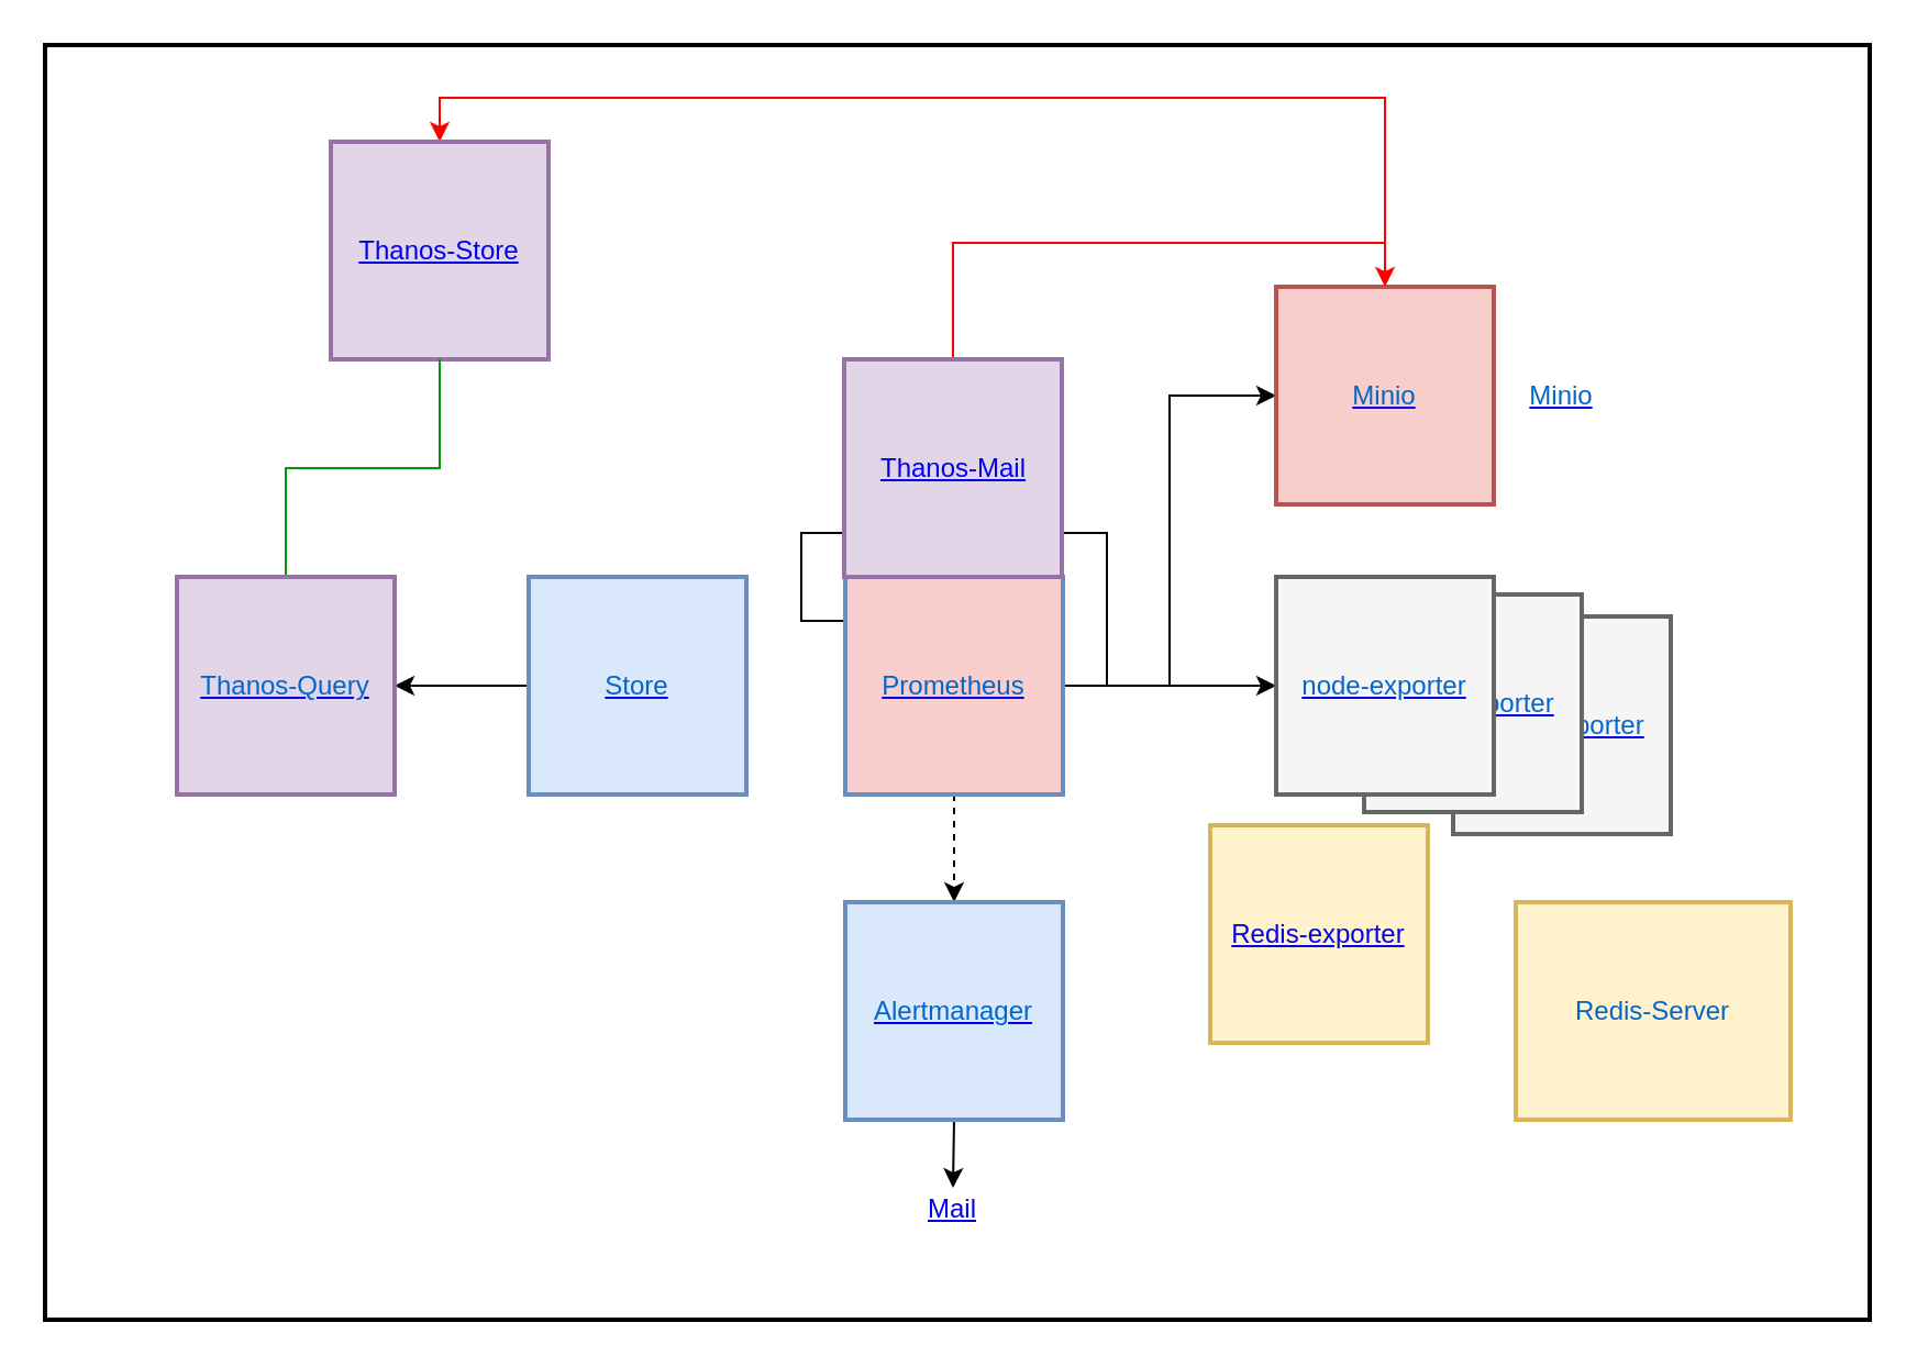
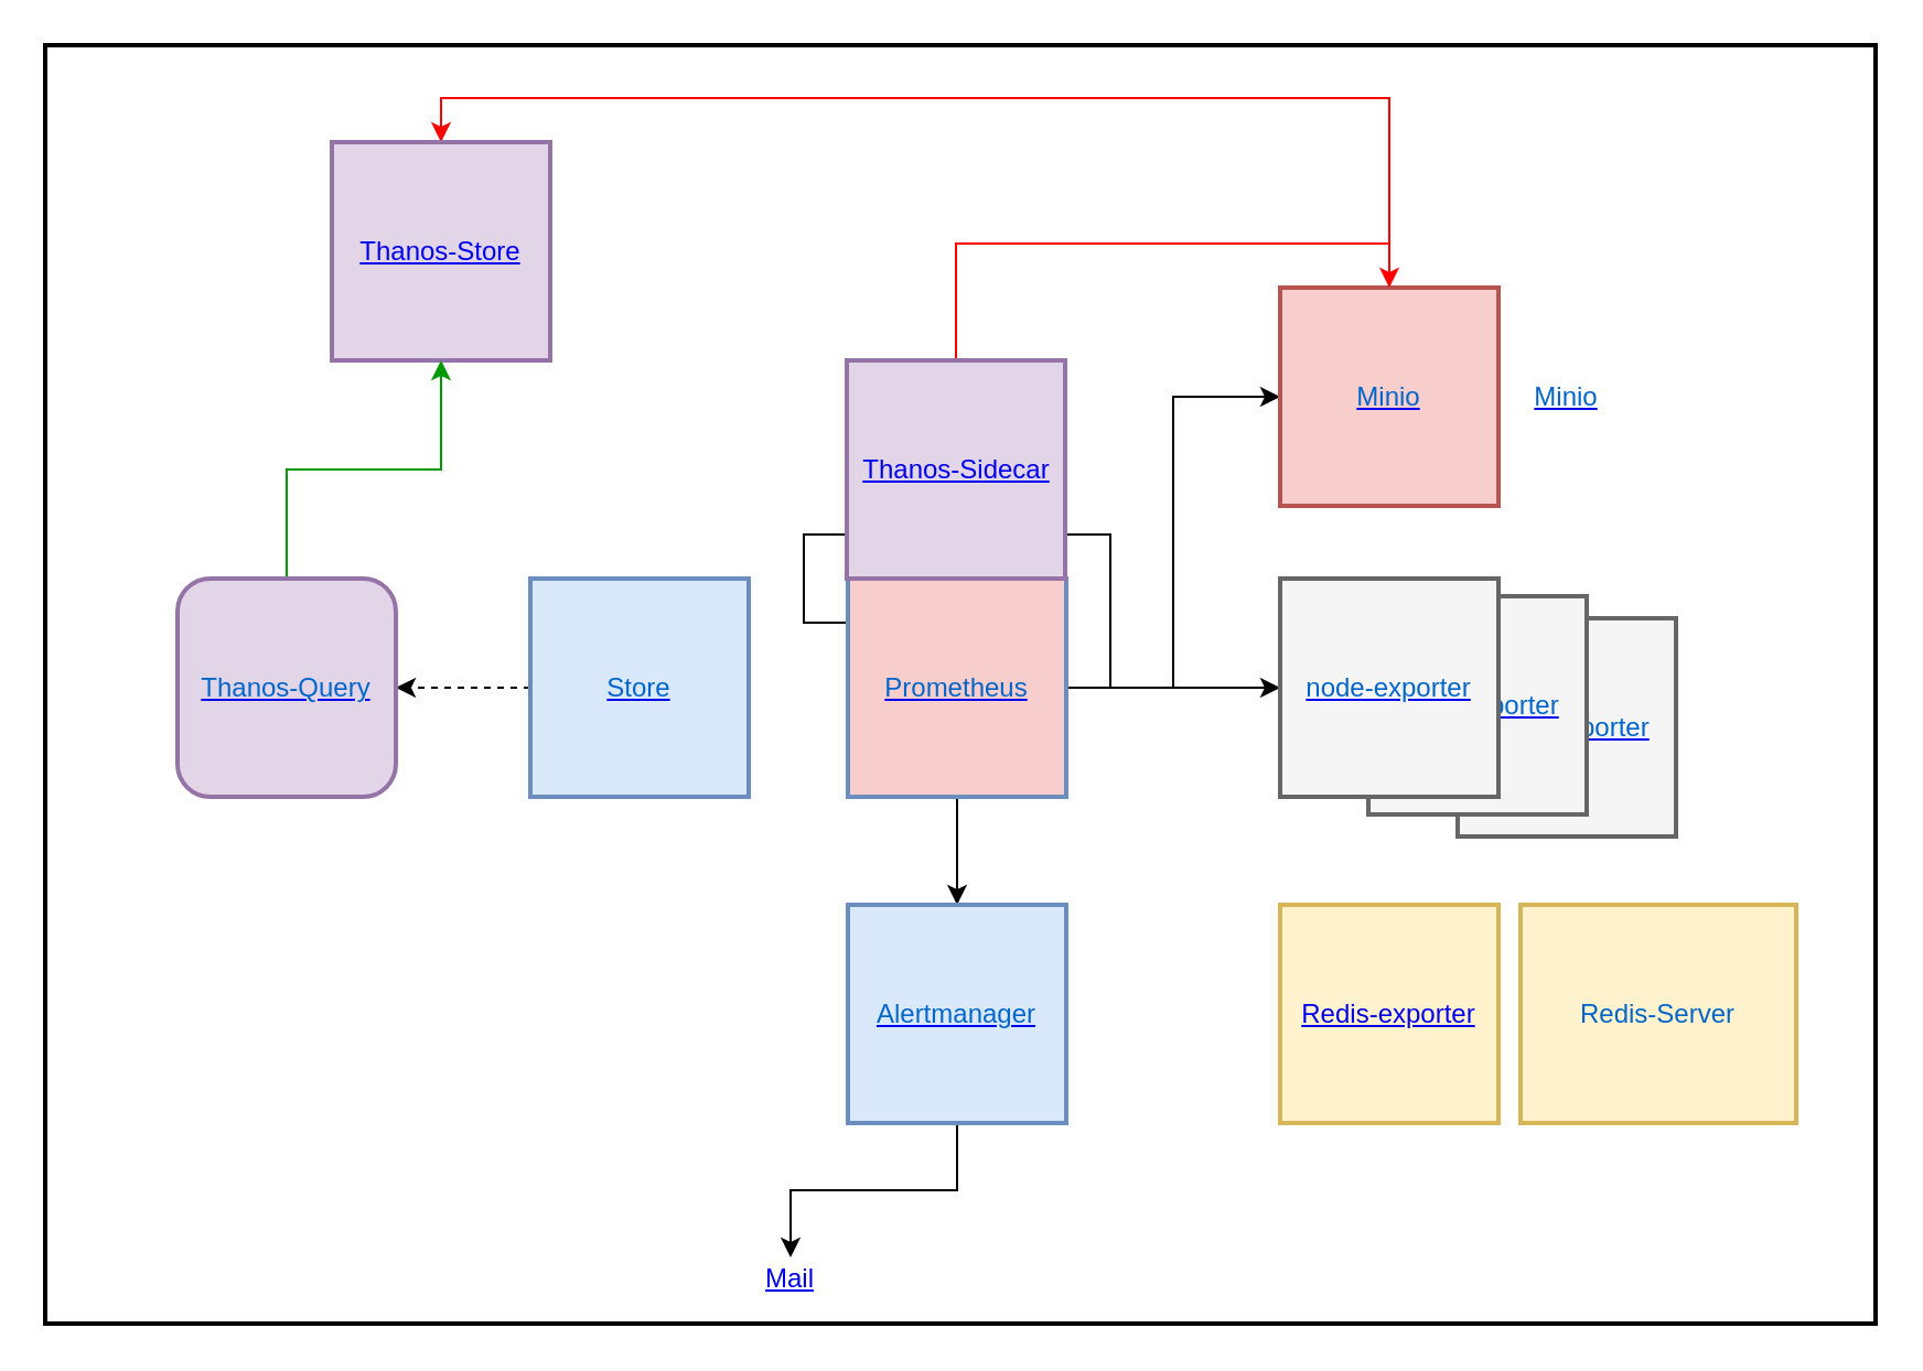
- <mxCell id="24" style="edgeStyle=orthogonalEdgeStyle;rounded=0;orthogonalLoop=1;jettySize=auto;html=1;exitX=0.5;exitY=0;exitDx=0;exitDy=0;entryX=0.5;entryY=1;entryDx=0;entryDy=0;strokeColor=#009900;fontColor=#0066CC;endArrow=none;" edge="1" parent="1" source="25" target="23"><mxGeometry relative="1" as="geometry" /></mxCell>
+ <mxCell id="24" style="edgeStyle=orthogonalEdgeStyle;rounded=0;orthogonalLoop=1;jettySize=auto;html=1;exitX=0.5;exitY=0;exitDx=0;exitDy=0;entryX=0.5;entryY=1;entryDx=0;entryDy=0;strokeColor=#009900;fontColor=#0066CC;" edge="1" parent="1" source="25" target="23"><mxGeometry relative="1" as="geometry" /></mxCell>
- <mxCell id="22" value="&lt;font color=&quot;#0066cc&quot;&gt;&lt;a href=&quot;http://localhost:10902/metrics&quot;&gt;Thanos-Mail&lt;/a&gt;&lt;/font&gt;" style="whiteSpace=wrap;html=1;aspect=fixed;strokeWidth=2;fillColor=#e1d5e7;strokeColor=#9673a6;" vertex="1" parent="1"><mxGeometry x="383.5" y="163" width="99" height="99" as="geometry" /></mxCell>
+ <mxCell id="22" value="&lt;font color=&quot;#0066cc&quot;&gt;&lt;a href=&quot;http://localhost:10902/metrics&quot;&gt;Thanos-Sidecar&lt;/a&gt;&lt;/font&gt;" style="whiteSpace=wrap;html=1;aspect=fixed;strokeWidth=2;fillColor=#e1d5e7;strokeColor=#9673a6;" vertex="1" parent="1"><mxGeometry x="383.5" y="163" width="99" height="99" as="geometry" /></mxCell>
- <mxCell id="25" value="&lt;a href=&quot;http://localhost:11902&quot;&gt;&lt;font color=&quot;#0066cc&quot;&gt;Thanos-Query&lt;/font&gt;&lt;/a&gt;" style="whiteSpace=wrap;html=1;aspect=fixed;strokeWidth=2;fillColor=#e1d5e7;strokeColor=#9673a6;" vertex="1" parent="1"><mxGeometry x="80" y="262" width="99" height="99" as="geometry" /></mxCell>
+ <mxCell id="25" value="&lt;a href=&quot;http://localhost:11902&quot;&gt;&lt;font color=&quot;#0066cc&quot;&gt;Thanos-Query&lt;/font&gt;&lt;/a&gt;" style="whiteSpace=wrap;html=1;aspect=fixed;strokeWidth=2;fillColor=#e1d5e7;strokeColor=#9673a6;rounded=1;" vertex="1" parent="1"><mxGeometry x="80" y="262" width="99" height="99" as="geometry" /></mxCell>
- <mxCell id="10" style="edgeStyle=orthogonalEdgeStyle;rounded=0;orthogonalLoop=1;jettySize=auto;html=1;exitX=0;exitY=0.5;exitDx=0;exitDy=0;entryX=1;entryY=0.5;entryDx=0;entryDy=0;strokeColor=#000000;fontColor=#0066CC;" edge="1" parent="1" source="11" target="25"><mxGeometry relative="1" as="geometry" /></mxCell>
+ <mxCell id="10" style="edgeStyle=orthogonalEdgeStyle;rounded=0;orthogonalLoop=1;jettySize=auto;html=1;exitX=0;exitY=0.5;exitDx=0;exitDy=0;entryX=1;entryY=0.5;entryDx=0;entryDy=0;strokeColor=#000000;fontColor=#0066CC;dashed=1;" edge="1" parent="1" source="11" target="25"><mxGeometry relative="1" as="geometry" /></mxCell>
- <mxCell id="8" style="edgeStyle=orthogonalEdgeStyle;rounded=0;orthogonalLoop=1;jettySize=auto;html=1;exitX=0.5;exitY=1;exitDx=0;exitDy=0;entryX=0.5;entryY=0;entryDx=0;entryDy=0;fontColor=#0066CC;dashed=1;" edge="1" parent="1" source="9" target="19"><mxGeometry relative="1" as="geometry" /></mxCell>
+ <mxCell id="8" style="edgeStyle=orthogonalEdgeStyle;rounded=0;orthogonalLoop=1;jettySize=auto;html=1;exitX=0.5;exitY=1;exitDx=0;exitDy=0;entryX=0.5;entryY=0;entryDx=0;entryDy=0;fontColor=#0066CC;" edge="1" parent="1" source="9" target="19"><mxGeometry relative="1" as="geometry" /></mxCell>
- <mxCell id="16" value="&lt;a href=&quot;http://localhost:19121/metrics&quot;&gt;Redis-exporter&lt;/a&gt;" style="whiteSpace=wrap;html=1;aspect=fixed;strokeWidth=2;fillColor=#fff2cc;strokeColor=#d6b656;" vertex="1" parent="1"><mxGeometry x="550" y="375" width="99" height="99" as="geometry" /></mxCell>
+ <mxCell id="16" value="&lt;a href=&quot;http://localhost:19121/metrics&quot;&gt;Redis-exporter&lt;/a&gt;" style="whiteSpace=wrap;html=1;aspect=fixed;strokeWidth=2;fillColor=#fff2cc;strokeColor=#d6b656;" vertex="1" parent="1"><mxGeometry x="580" y="410" width="99" height="99" as="geometry" /></mxCell>
- <mxCell id="20" value="&lt;a href=&quot;http://localhost:18025&quot;&gt;Mail&lt;/a&gt;" style="text;html=1;strokeColor=none;fillColor=none;align=center;verticalAlign=middle;whiteSpace=wrap;rounded=0;fontColor=#0066CC;" vertex="1" parent="1"><mxGeometry x="413" y="540" width="40" height="20" as="geometry" /></mxCell>
+ <mxCell id="20" value="&lt;a href=&quot;http://localhost:18025&quot;&gt;Mail&lt;/a&gt;" style="text;html=1;strokeColor=none;fillColor=none;align=center;verticalAlign=middle;whiteSpace=wrap;rounded=0;fontColor=#0066CC;" vertex="1" parent="1"><mxGeometry x="338" y="570" width="40" height="20" as="geometry" /></mxCell>
